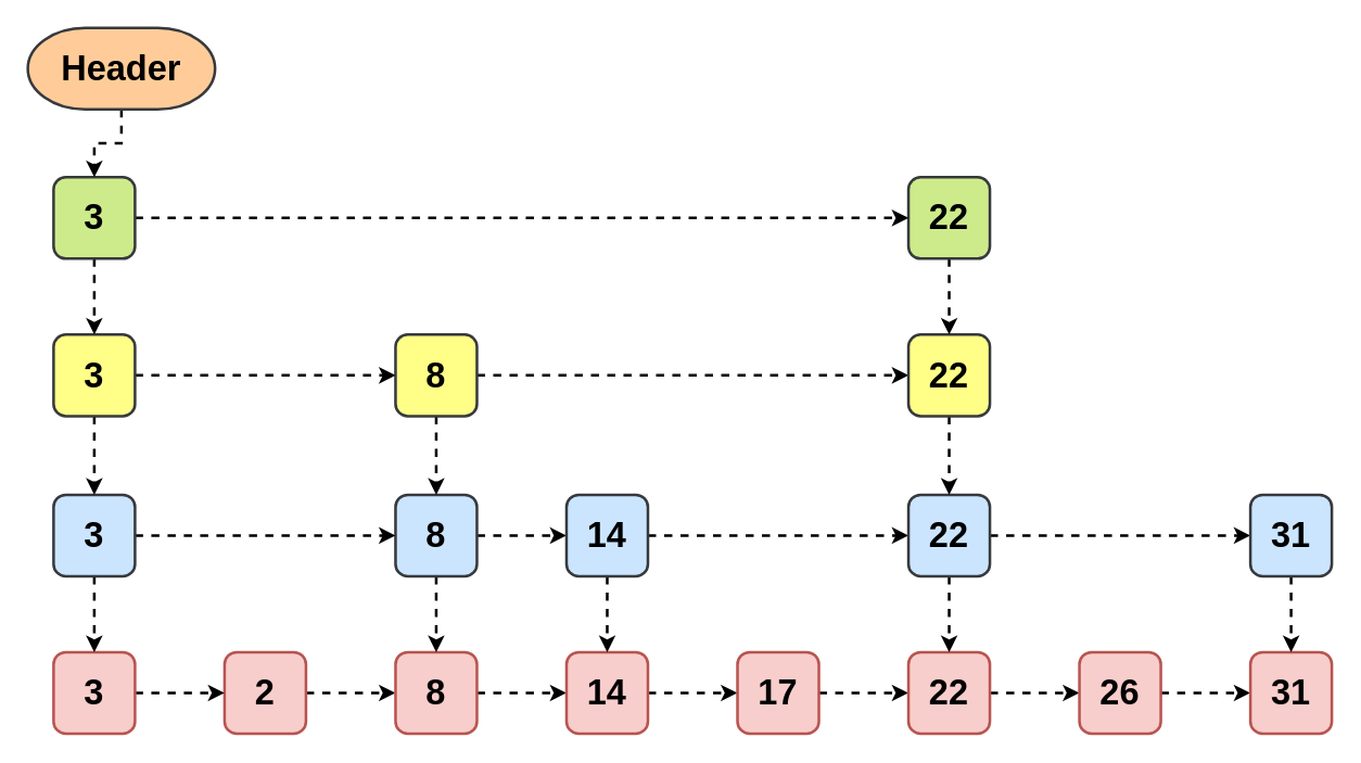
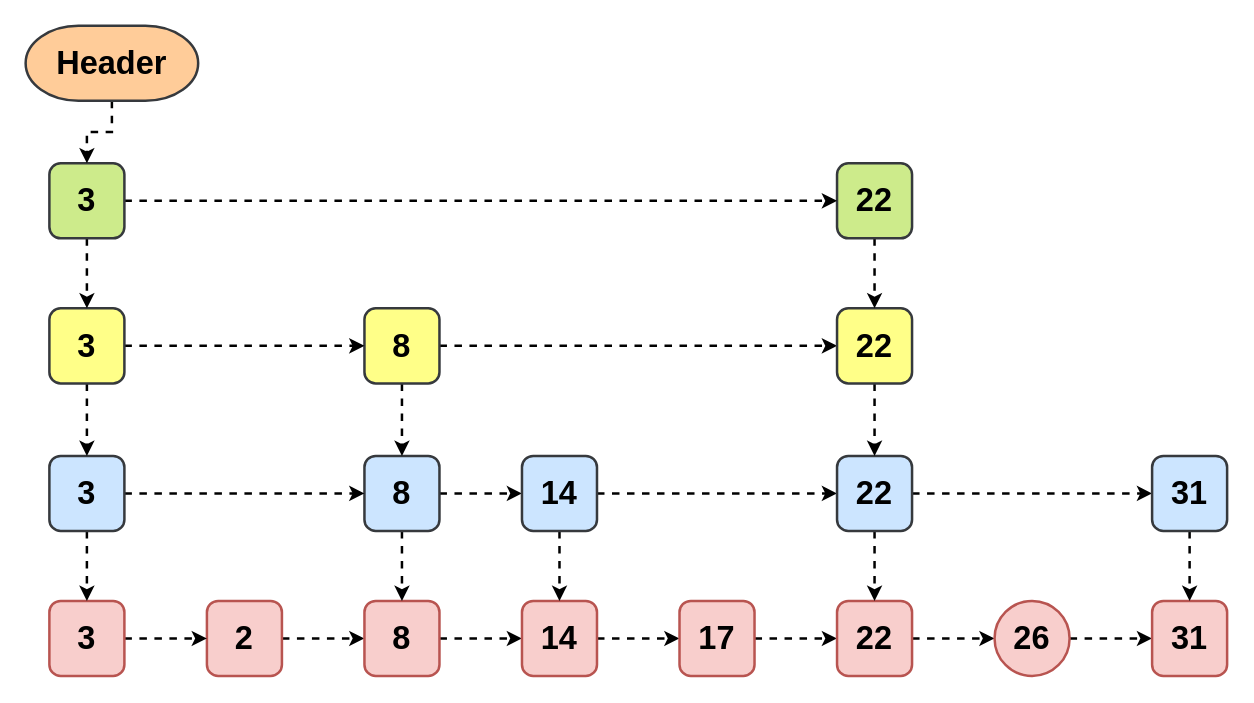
- <mxCell id="15" value="26" style="rounded=1;whiteSpace=wrap;html=1;strokeWidth=2;fontSize=26;fontStyle=1;fillColor=#f8cecc;strokeColor=#b85450;" vertex="1" parent="1"><mxGeometry x="795" y="480" width="60" height="60" as="geometry" /></mxCell>
+ <mxCell id="15" value="26" style="ellipse;whiteSpace=wrap;html=1;strokeWidth=2;fontSize=26;fontStyle=1;fillColor=#f8cecc;strokeColor=#b85450;" vertex="1" parent="1"><mxGeometry x="795" y="480" width="60" height="60" as="geometry" /></mxCell>
